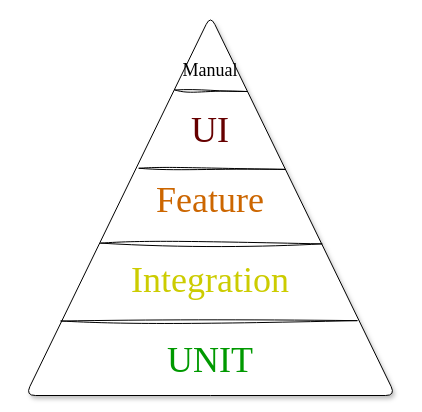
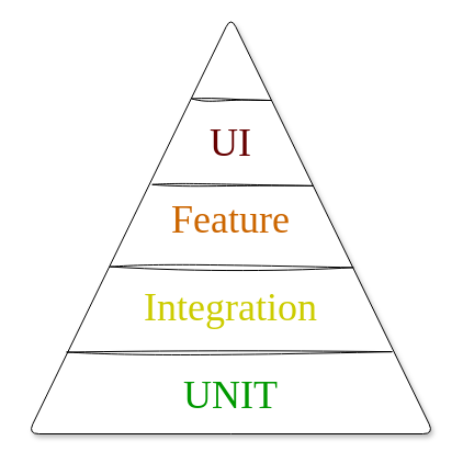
- <mxCell id="11" value="Manual" style="text;html=1;align=center;verticalAlign=middle;whiteSpace=wrap;rounded=0;fontSize=18;shadow=0;fontFamily=Caveat Brush;fontSource=https%3A%2F%2Ffonts.googleapis.com%2Fcss%3Ffamily%3DCaveat%2BBrush;fontColor=#000000;" vertex="1" parent="1"><mxGeometry x="180" y="55" width="60" height="30" as="geometry" /></mxCell>
